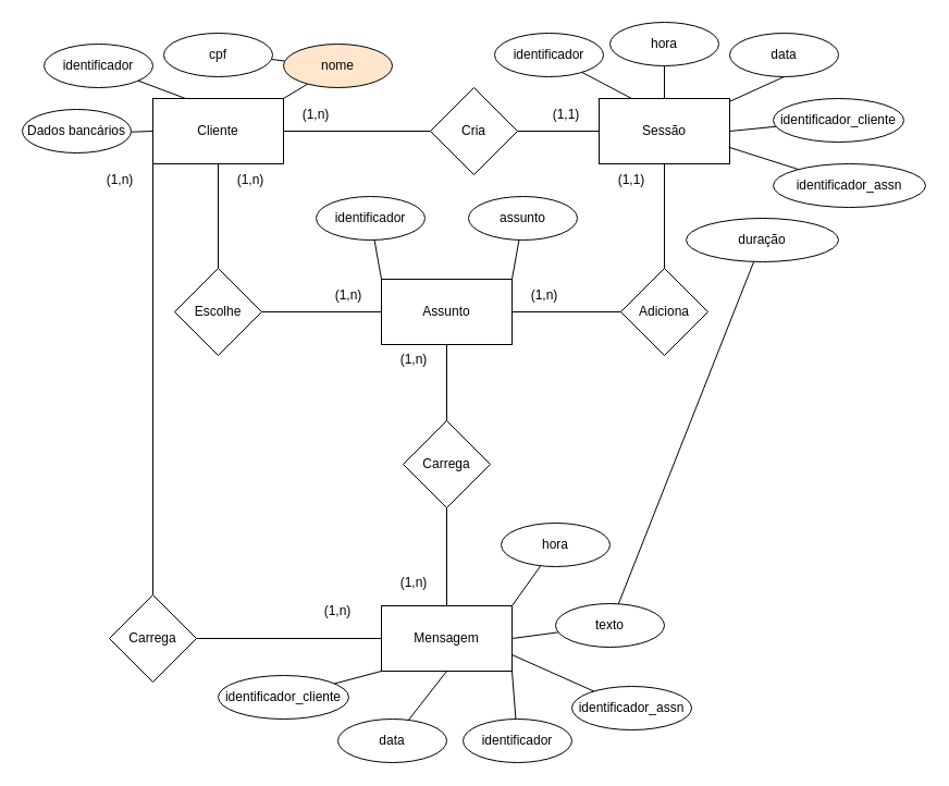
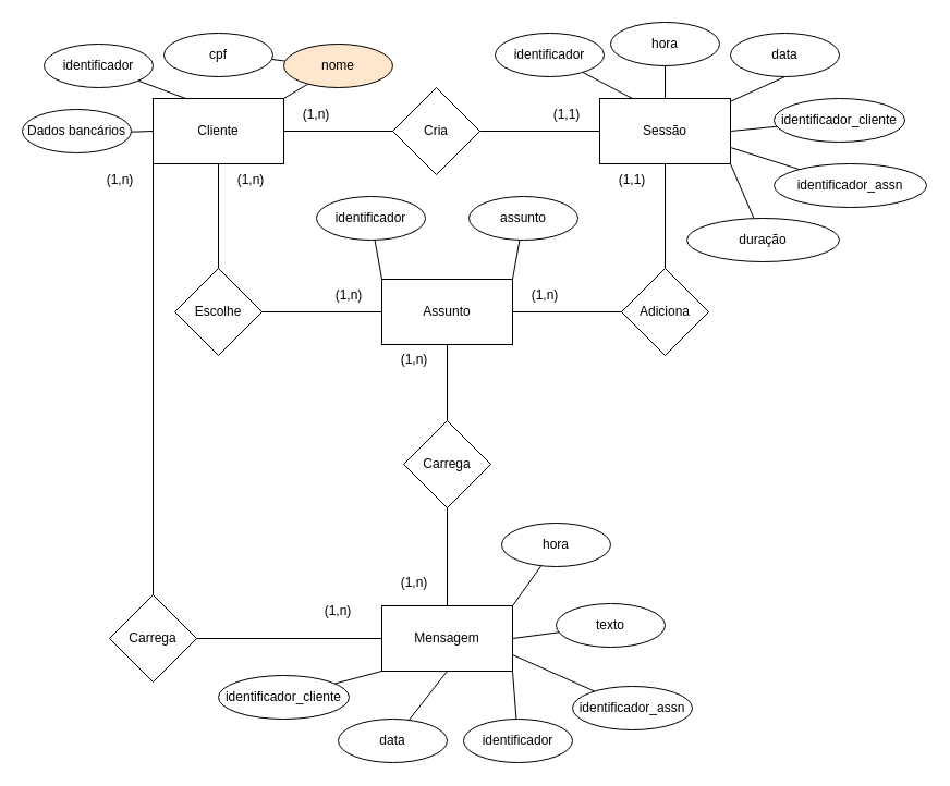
- <mxCell id="11" value="Cria" style="rhombus;whiteSpace=wrap;html=1;rounded=0;" parent="1" vertex="1"><mxGeometry x="395" y="80" width="80" height="80" as="geometry" /></mxCell>
+ <mxCell id="11" value="Cria" style="rhombus;whiteSpace=wrap;html=1;rounded=0;" parent="1" vertex="1"><mxGeometry x="360" y="80" width="80" height="80" as="geometry" /></mxCell>
- <mxCell id="57" style="edgeStyle=none;rounded=0;orthogonalLoop=1;jettySize=auto;html=1;endArrow=none;endFill=0;" parent="1" source="58" target="52" edge="1"><mxGeometry relative="1" as="geometry" /></mxCell>
+ <mxCell id="57" style="edgeStyle=none;rounded=0;orthogonalLoop=1;jettySize=auto;html=1;entryX=1;entryY=1;entryDx=0;entryDy=0;endArrow=none;endFill=0;" parent="1" source="58" target="7" edge="1"><mxGeometry relative="1" as="geometry" /></mxCell>
